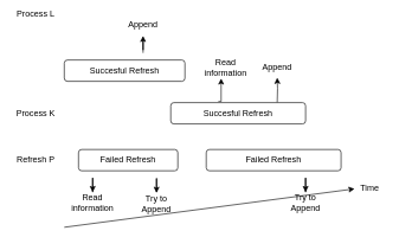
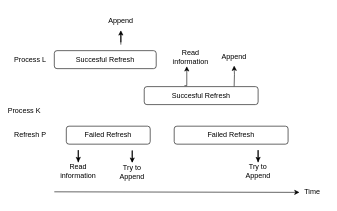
- <mxCell id="26" value="Process L" style="text;html=1;strokeColor=none;fillColor=none;align=center;verticalAlign=middle;whiteSpace=wrap;rounded=0;" vertex="1" parent="1"><mxGeometry x="20" y="4" width="60" height="30" as="geometry" /></mxCell>
+ <mxCell id="26" value="Process L" style="text;html=1;strokeColor=none;fillColor=none;align=center;verticalAlign=middle;whiteSpace=wrap;rounded=0;" vertex="1" parent="1"><mxGeometry x="20" y="84" width="60" height="30" as="geometry" /></mxCell>
- <mxCell id="25" value="Process K" style="text;html=1;strokeColor=none;fillColor=none;align=center;verticalAlign=middle;whiteSpace=wrap;rounded=0;" vertex="1" parent="1"><mxGeometry x="20" y="144" width="60" height="30" as="geometry" /></mxCell>
+ <mxCell id="25" value="Process K" style="text;html=1;strokeColor=none;fillColor=none;align=center;verticalAlign=middle;whiteSpace=wrap;rounded=0;" vertex="1" parent="1"><mxGeometry x="10" y="169" width="60" height="30" as="geometry" /></mxCell>
- <mxCell id="6" value="Time" style="text;html=1;align=center;verticalAlign=middle;resizable=0;points=[];autosize=1;strokeColor=none;" parent="1" vertex="1"><mxGeometry x="500" y="255" width="40" height="20" as="geometry" /></mxCell>
+ <mxCell id="6" value="Time" style="text;html=1;align=center;verticalAlign=middle;resizable=0;points=[];autosize=1;strokeColor=none;" parent="1" vertex="1"><mxGeometry x="500" y="310" width="40" height="20" as="geometry" /></mxCell>
